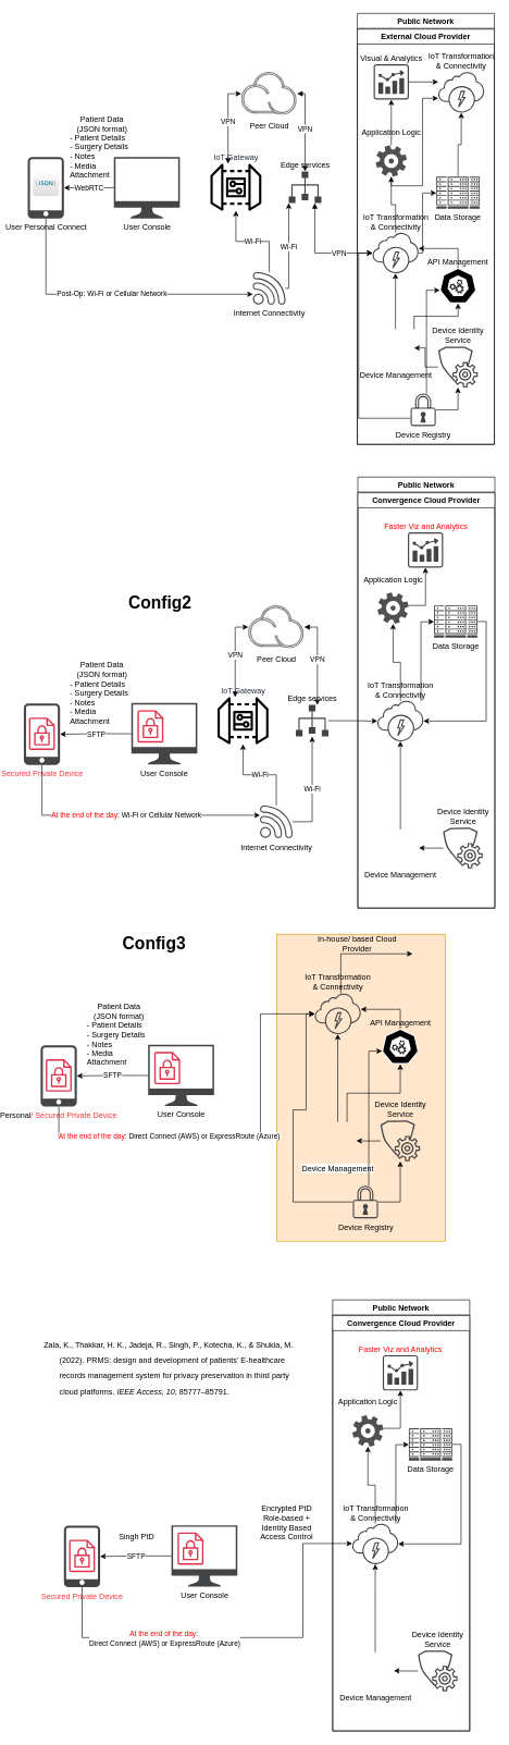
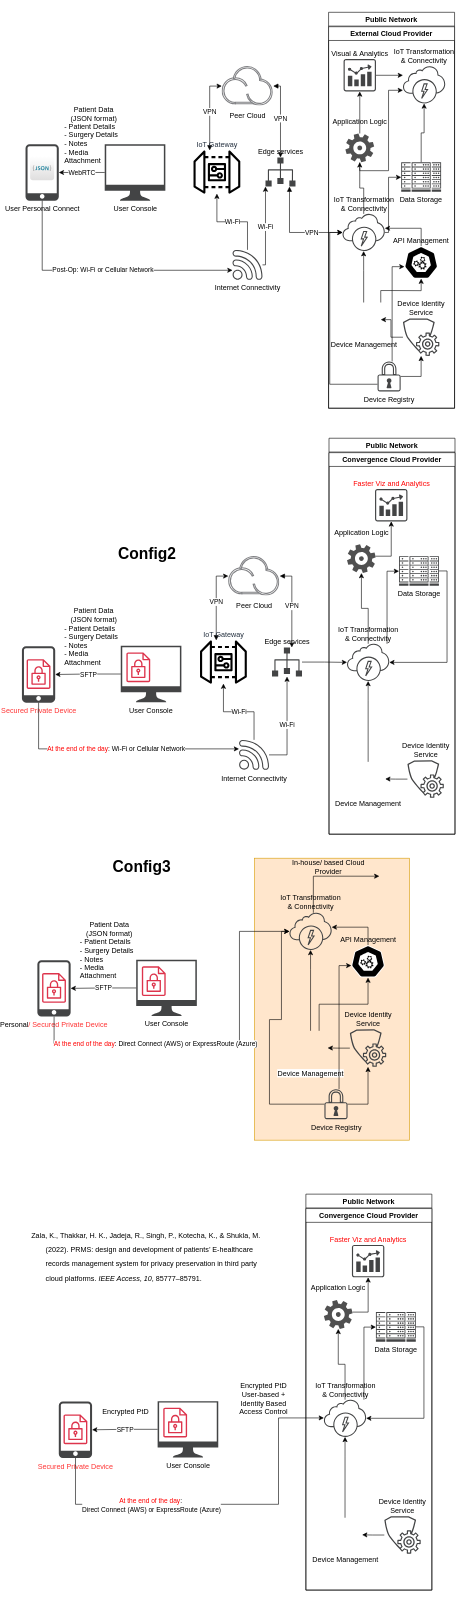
- <mxCell id="117" value="&lt;div class=&quot;csl-bib-body&quot; style=&quot;line-height: 2; margin-left: 2em; text-indent:-2em;&quot;&gt;&lt;div class=&quot;csl-entry&quot;&gt;Zala, K., Thakkar, H. K., Jadeja, R., Singh, P., Kotecha, K., &amp;amp; Shukla, M. (2022). PRMS: design and development of patients’ E-healthcare records management system for privacy preservation in third party cloud platforms. &lt;i&gt;IEEE Access&lt;/i&gt;, &lt;i&gt;10&lt;/i&gt;, 85777–85791.&lt;/div&gt;&lt;/div&gt;" style="text;whiteSpace=wrap;html=1;" vertex="1" parent="1"><mxGeometry x="48.86" y="2040" width="400.86" height="110" as="geometry" /></mxCell>
+ <mxCell id="117" value="&lt;div class=&quot;csl-bib-body&quot; style=&quot;line-height: 2; margin-left: 2em; text-indent:-2em;&quot;&gt;&lt;div class=&quot;csl-entry&quot;&gt;Zala, K., Thakkar, H. K., Jadeja, R., Singh, P., Kotecha, K., &amp;amp; Shukla, M. (2022). PRMS: design and development of patients’ E-healthcare records management system for privacy preservation in third party cloud platforms. &lt;i&gt;IEEE Access&lt;/i&gt;, &lt;i&gt;10&lt;/i&gt;, 85777–85791.&lt;/div&gt;&lt;/div&gt;" style="text;whiteSpace=wrap;html=1;" vertex="1" parent="1"><mxGeometry x="33.86" y="2040" width="400.86" height="110" as="geometry" /></mxCell>
- <mxCell id="116" value="Encrypted PtD Role-based + Identity Based Access Control" style="text;html=1;align=center;verticalAlign=middle;whiteSpace=wrap;rounded=0;" vertex="1" parent="1"><mxGeometry x="373.02" y="2315.75" width="100" height="30" as="geometry" /></mxCell>
+ <mxCell id="116" value="Encrypted PtD User-based + Identity Based Access Control" style="text;html=1;align=center;verticalAlign=middle;whiteSpace=wrap;rounded=0;" vertex="1" parent="1"><mxGeometry x="373.02" y="2315.75" width="100" height="30" as="geometry" /></mxCell>
- <mxCell id="99" value="Singh PtD" style="text;html=1;align=center;verticalAlign=middle;whiteSpace=wrap;rounded=0;" vertex="1" parent="1"><mxGeometry x="142.92" y="2335" width="100" height="36" as="geometry" /></mxCell>
+ <mxCell id="99" value="Encrypted PtD" style="text;html=1;align=center;verticalAlign=middle;whiteSpace=wrap;rounded=0;" vertex="1" parent="1"><mxGeometry x="142.92" y="2335" width="100" height="36" as="geometry" /></mxCell>
